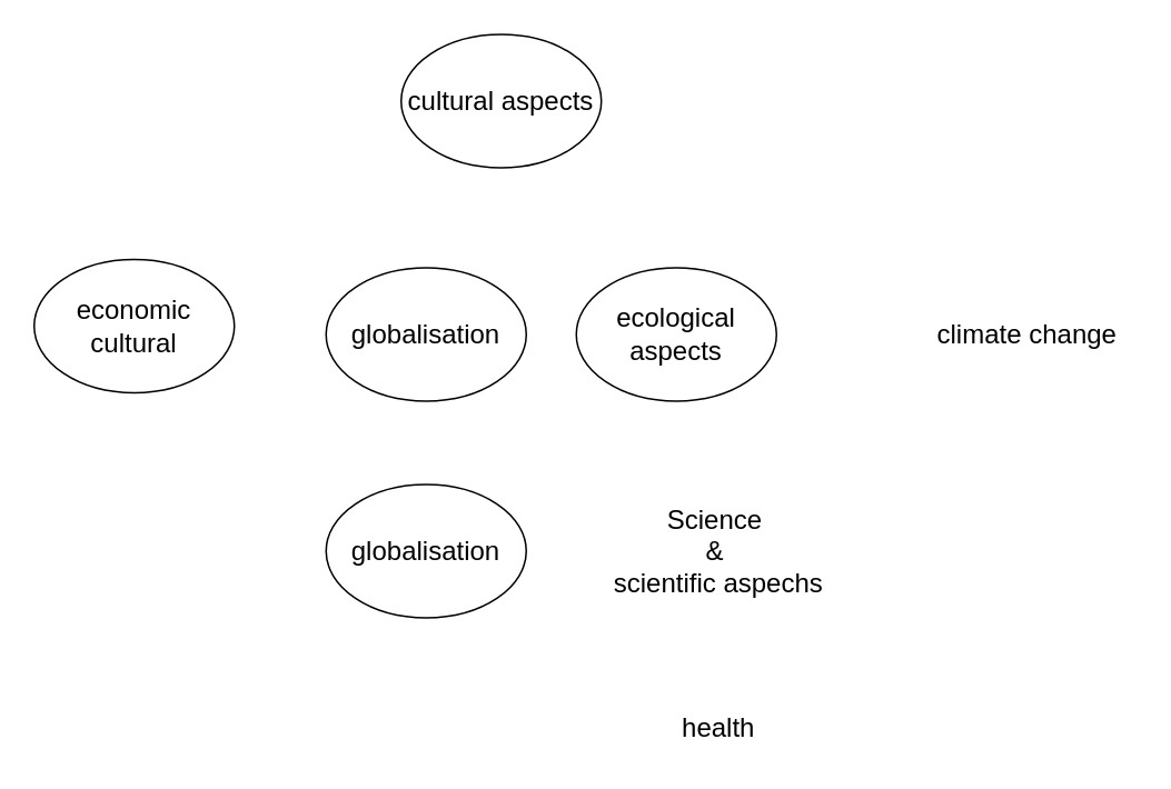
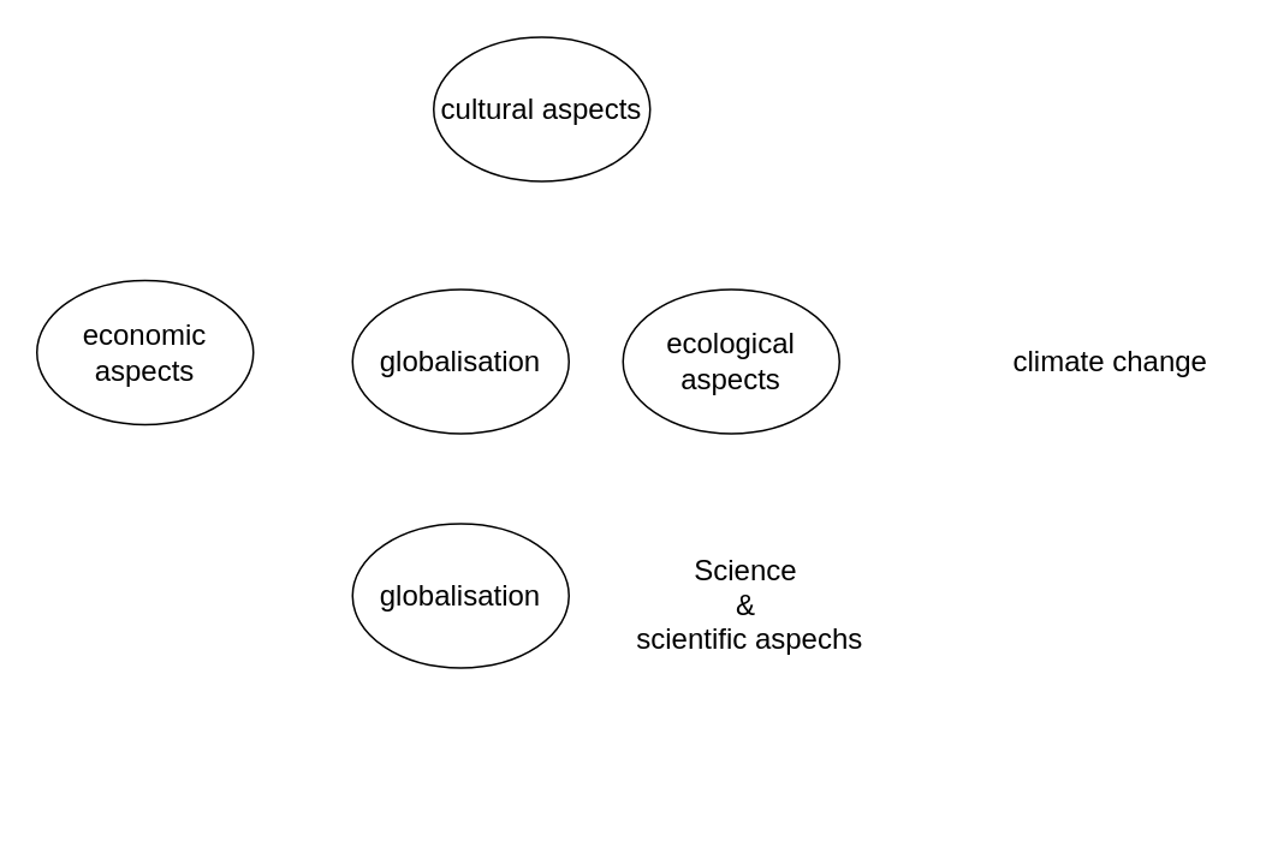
- <mxCell id="4" value="&lt;font style=&quot;font-size: 16px;&quot;&gt;economic cultural&lt;/font&gt;" style="ellipse;whiteSpace=wrap;html=1;" vertex="1" parent="1"><mxGeometry x="20" y="155" width="120" height="80" as="geometry" /></mxCell>
+ <mxCell id="4" value="&lt;font style=&quot;font-size: 16px;&quot;&gt;economic aspects&lt;/font&gt;" style="ellipse;whiteSpace=wrap;html=1;" vertex="1" parent="1"><mxGeometry x="20" y="155" width="120" height="80" as="geometry" /></mxCell>
- <mxCell id="8" value="&lt;div&gt;&lt;span style=&quot;font-size: 16px;&quot;&gt;Science&amp;nbsp;&lt;/span&gt;&lt;/div&gt;&lt;div&gt;&lt;span style=&quot;font-size: 16px;&quot;&gt;&amp;amp;&amp;nbsp;&lt;/span&gt;&lt;/div&gt;&lt;div&gt;&lt;span style=&quot;font-size: 16px;&quot;&gt;scientific aspechs&lt;/span&gt;&lt;/div&gt;" style="text;html=1;align=center;verticalAlign=middle;resizable=0;points=[];autosize=1;strokeColor=none;fillColor=none;" vertex="1" parent="1"><mxGeometry x="355" y="295" width="150" height="70" as="geometry" /></mxCell>
+ <mxCell id="8" value="&lt;div&gt;&lt;span style=&quot;font-size: 16px;&quot;&gt;Science&amp;nbsp;&lt;/span&gt;&lt;/div&gt;&lt;div&gt;&lt;span style=&quot;font-size: 16px;&quot;&gt;&amp;amp;&amp;nbsp;&lt;/span&gt;&lt;/div&gt;&lt;div&gt;&lt;span style=&quot;font-size: 16px;&quot;&gt;scientific aspechs&lt;/span&gt;&lt;/div&gt;" style="text;html=1;align=center;verticalAlign=middle;resizable=0;points=[];autosize=1;strokeColor=none;fillColor=none;" vertex="1" parent="1"><mxGeometry x="340" y="300" width="150" height="70" as="geometry" /></mxCell>
- <mxCell id="9" value="&lt;span style=&quot;font-size: 16px;&quot;&gt;health&lt;/span&gt;" style="text;html=1;align=center;verticalAlign=middle;resizable=0;points=[];autosize=1;strokeColor=none;fillColor=none;" vertex="1" parent="1"><mxGeometry x="395" y="421" width="70" height="30" as="geometry" /></mxCell>
